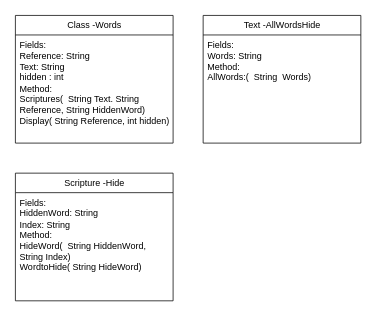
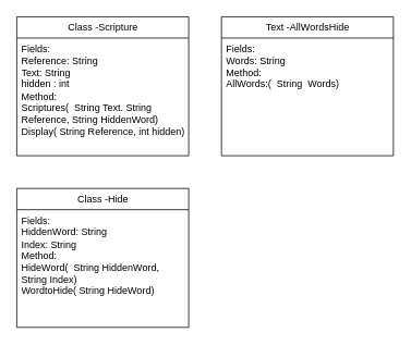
- <mxCell id="2" value="Class -Words" style="swimlane;fontStyle=0;childLayout=stackLayout;horizontal=1;startSize=26;fillColor=none;horizontalStack=0;resizeParent=1;resizeParentMax=0;resizeLast=0;collapsible=1;marginBottom=0;html=1;" vertex="1" parent="1"><mxGeometry x="20" y="20" width="210" height="170" as="geometry" /></mxCell>
+ <mxCell id="2" value="Class -Scripture" style="swimlane;fontStyle=0;childLayout=stackLayout;horizontal=1;startSize=26;fillColor=none;horizontalStack=0;resizeParent=1;resizeParentMax=0;resizeLast=0;collapsible=1;marginBottom=0;html=1;" vertex="1" parent="1"><mxGeometry x="20" y="20" width="210" height="170" as="geometry" /></mxCell>
- <mxCell id="4" value="Scripture -Hide" style="swimlane;fontStyle=0;childLayout=stackLayout;horizontal=1;startSize=26;fillColor=none;horizontalStack=0;resizeParent=1;resizeParentMax=0;resizeLast=0;collapsible=1;marginBottom=0;html=1;" vertex="1" parent="1"><mxGeometry x="20" y="230" width="210" height="170" as="geometry" /></mxCell>
+ <mxCell id="4" value="Class -Hide" style="swimlane;fontStyle=0;childLayout=stackLayout;horizontal=1;startSize=26;fillColor=none;horizontalStack=0;resizeParent=1;resizeParentMax=0;resizeLast=0;collapsible=1;marginBottom=0;html=1;" vertex="1" parent="1"><mxGeometry x="20" y="230" width="210" height="170" as="geometry" /></mxCell>
